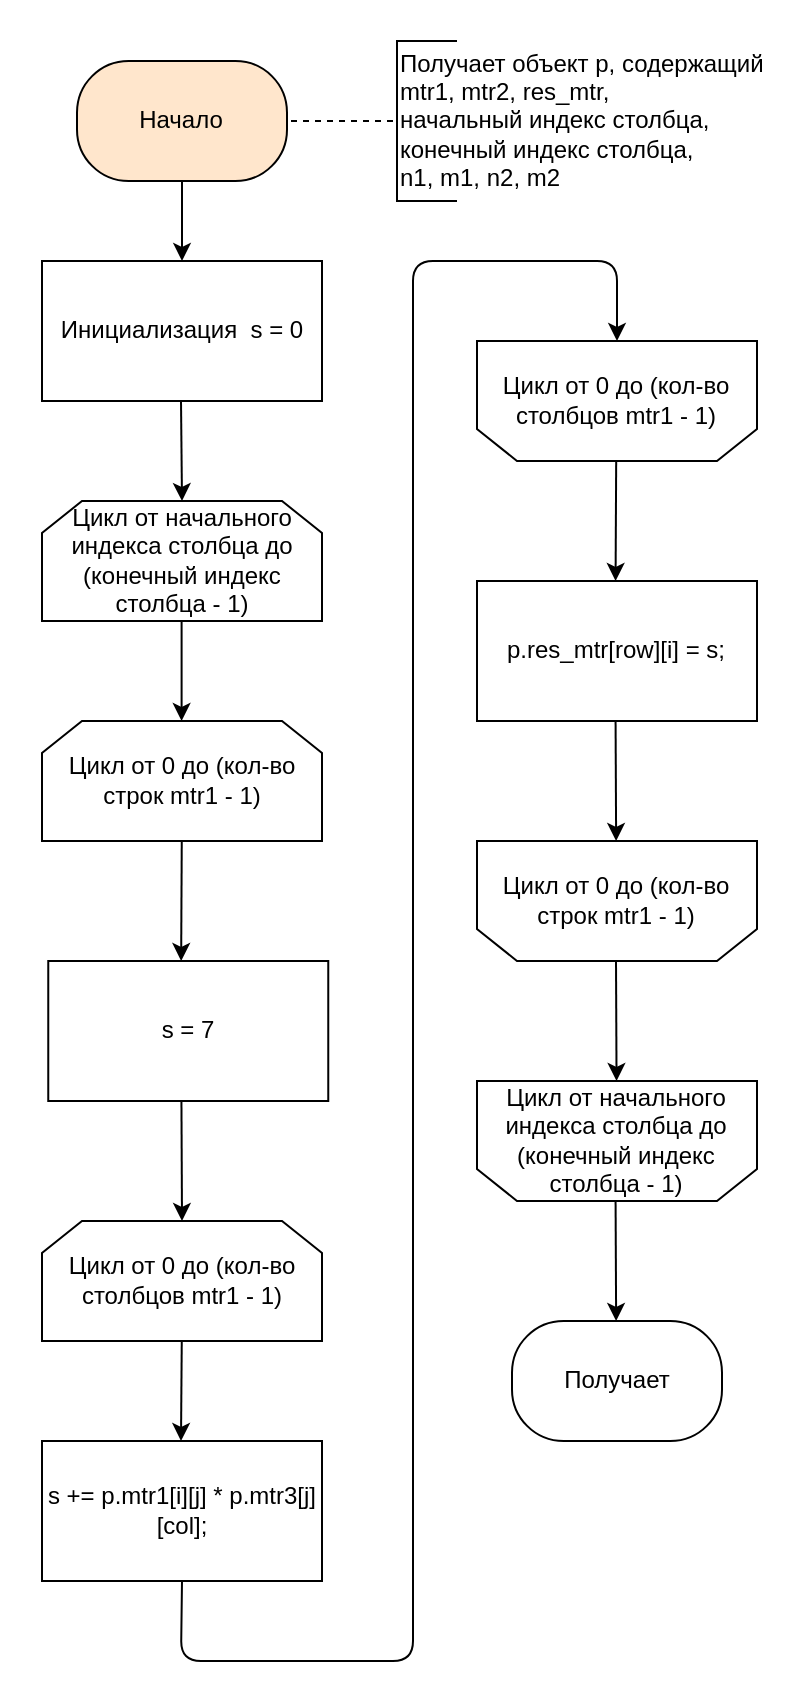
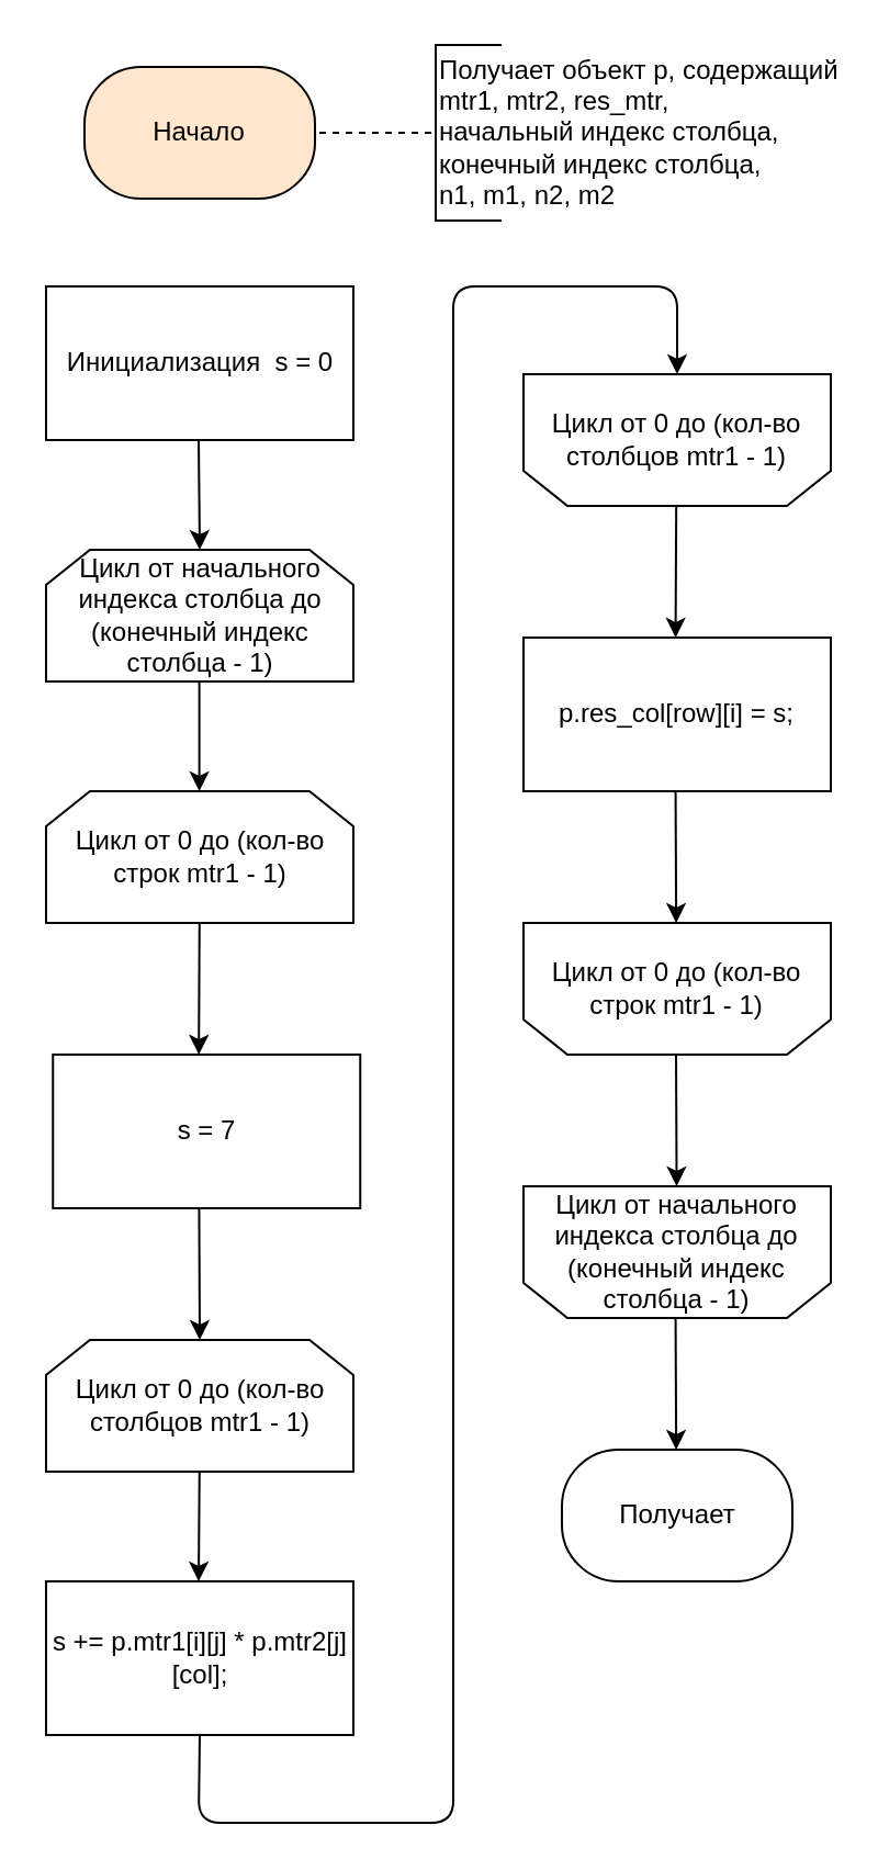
- <mxCell id="2" value="" style="endArrow=classic;html=1;entryX=0.5;entryY=0;entryDx=0;entryDy=0;" parent="1" target="3" edge="1" source="8"><mxGeometry width="50" height="50" relative="1" as="geometry"><mxPoint x="90" y="100" as="sourcePoint" /><mxPoint x="90" y="130" as="targetPoint" /></mxGeometry></mxCell>
- <mxCell id="20" value="p.res_mtr[row][i] = s;" style="rounded=0;whiteSpace=wrap;html=1;" vertex="1" parent="1"><mxGeometry x="238" y="290" width="140" height="70" as="geometry" /></mxCell>
+ <mxCell id="20" value="p.res_col[row][i] = s;" style="rounded=0;whiteSpace=wrap;html=1;" vertex="1" parent="1"><mxGeometry x="238" y="290" width="140" height="70" as="geometry" /></mxCell>
- <mxCell id="19" value="s += p.mtr1[i][j] * p.mtr3[j][col];" style="rounded=0;whiteSpace=wrap;html=1;" vertex="1" parent="1"><mxGeometry x="20.5" y="720" width="140" height="70" as="geometry" /></mxCell>
+ <mxCell id="19" value="s += p.mtr1[i][j] * p.mtr2[j][col];" style="rounded=0;whiteSpace=wrap;html=1;" vertex="1" parent="1"><mxGeometry x="20.5" y="720" width="140" height="70" as="geometry" /></mxCell>
